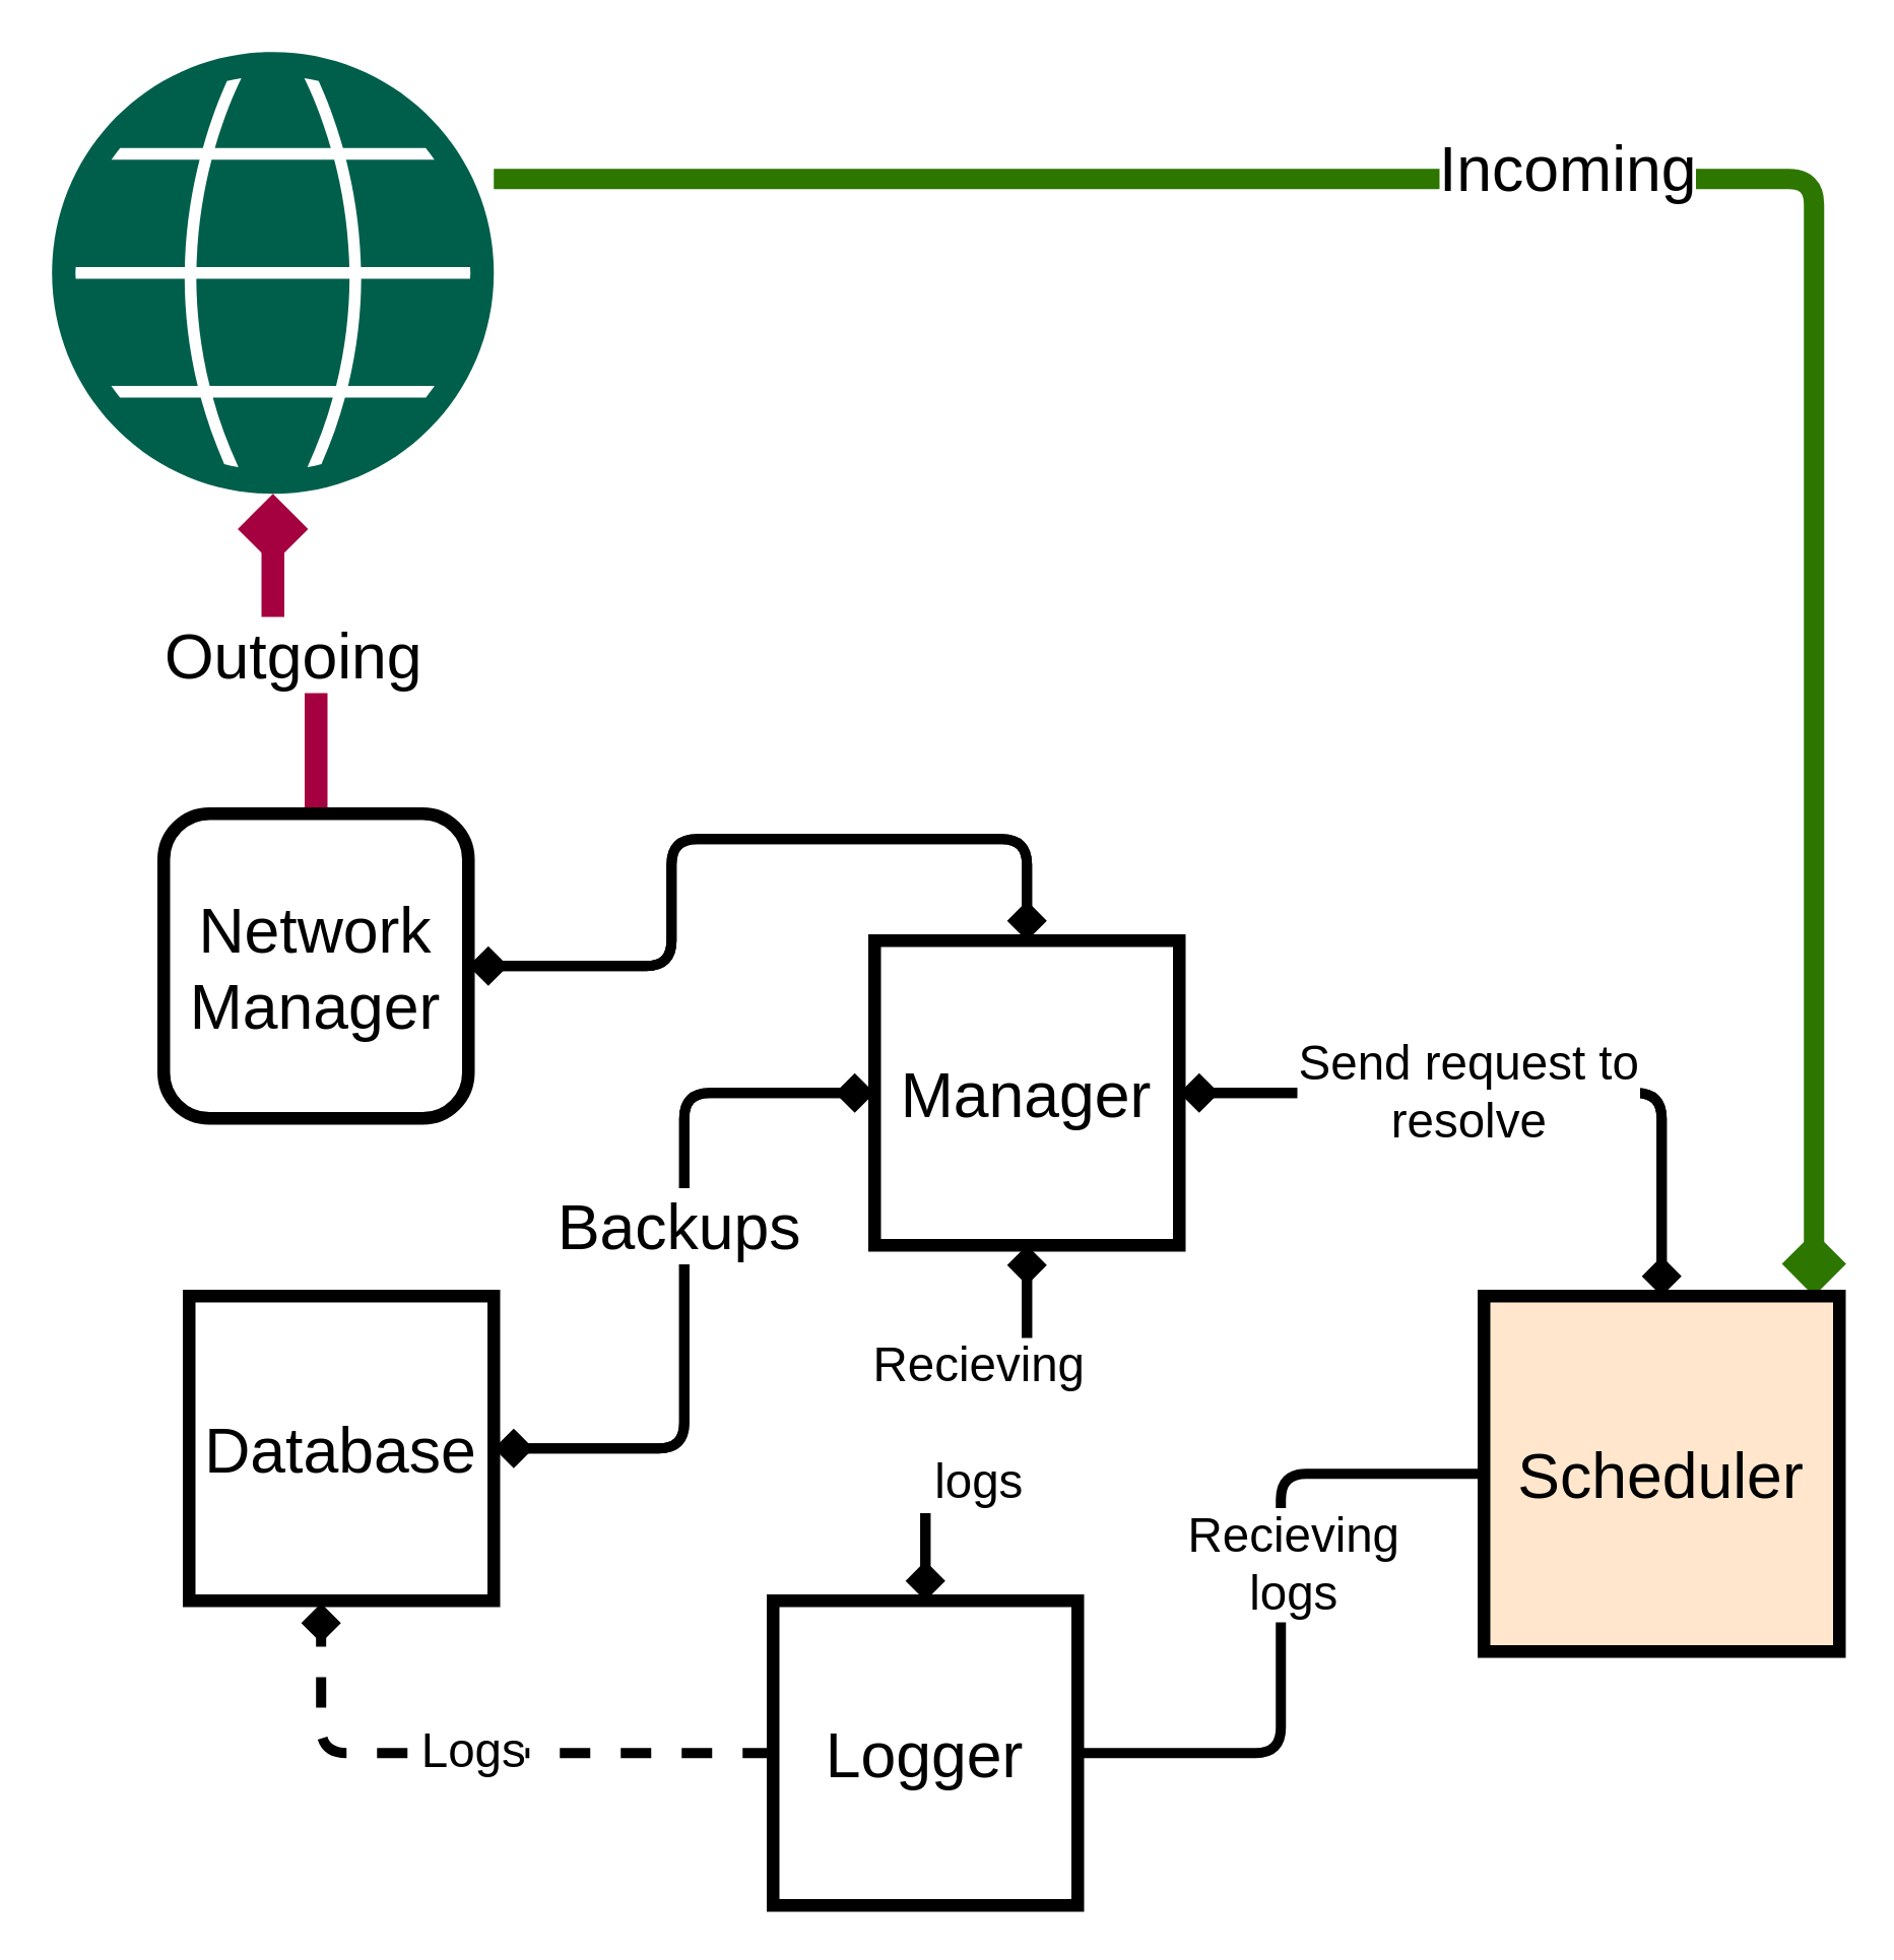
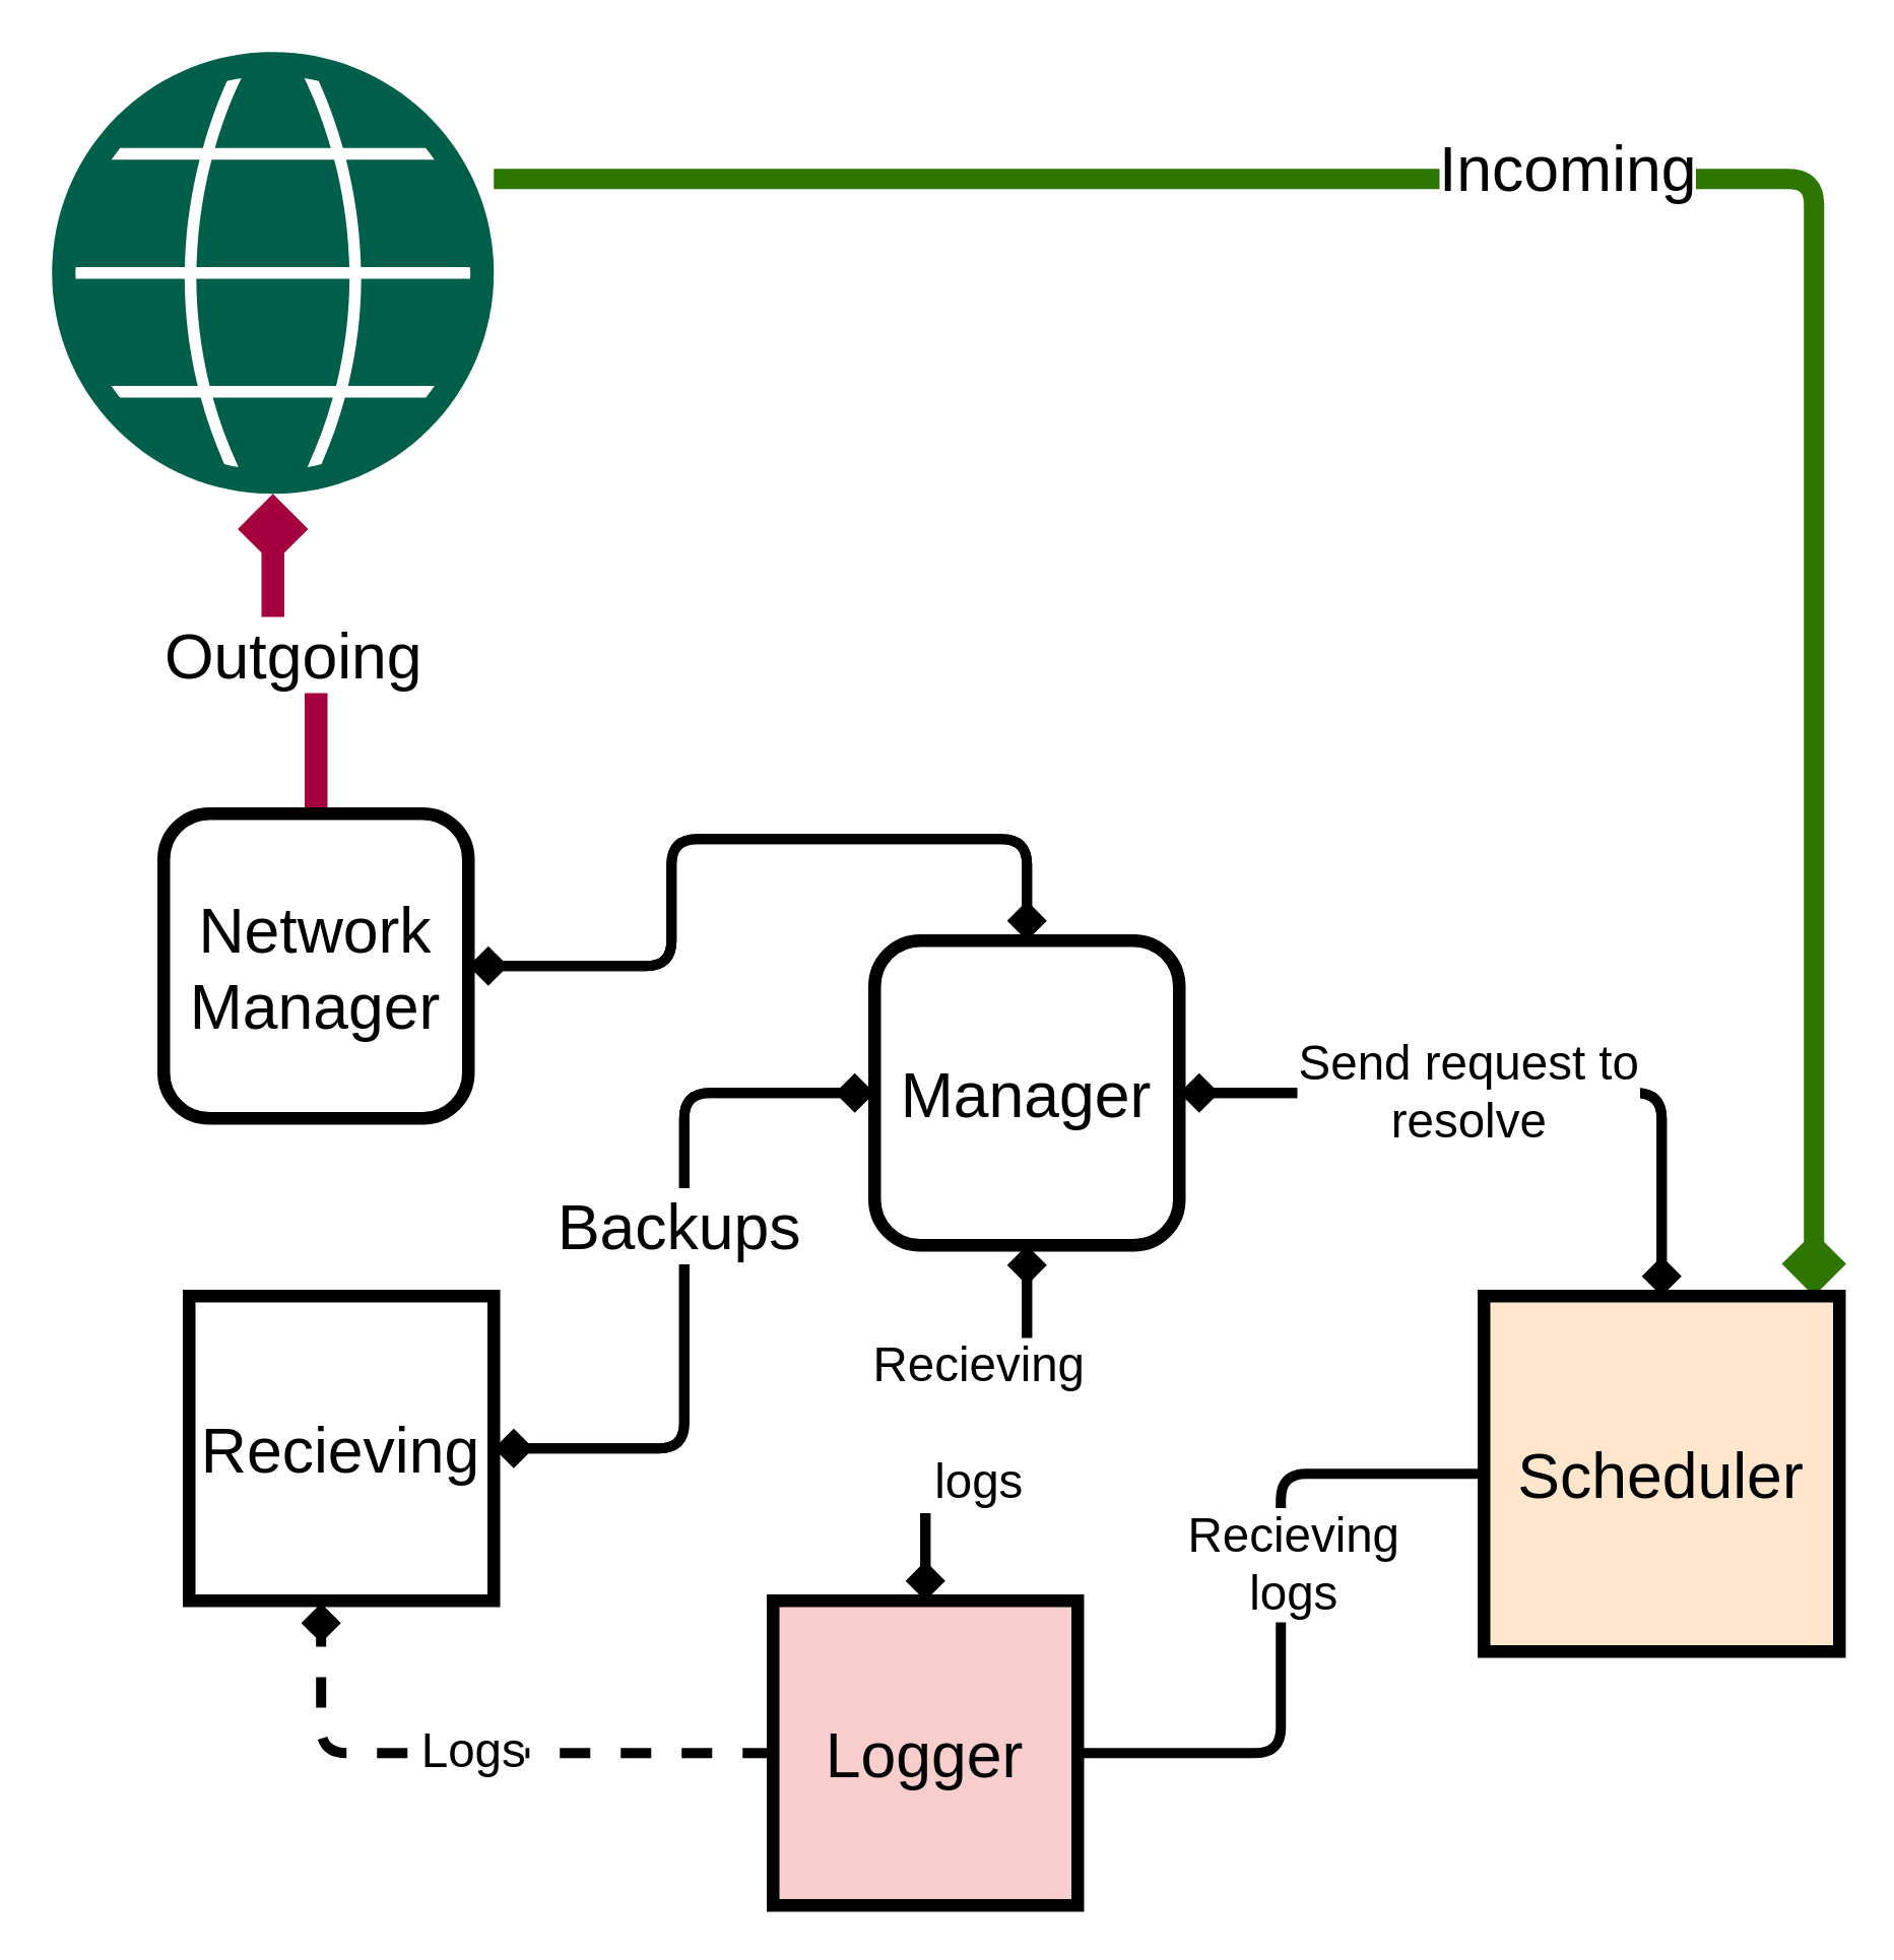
- <mxCell id="9" value="Manager" style="whiteSpace=wrap;html=1;aspect=fixed;fontSize=25;strokeWidth=5;" vertex="1" parent="1"><mxGeometry x="344" y="370" width="120" height="120" as="geometry" /></mxCell>
+ <mxCell id="9" value="Manager" style="whiteSpace=wrap;html=1;aspect=fixed;fontSize=25;strokeWidth=5;rounded=1;" vertex="1" parent="1"><mxGeometry x="344" y="370" width="120" height="120" as="geometry" /></mxCell>
- <mxCell id="3" value="Database" style="whiteSpace=wrap;html=1;aspect=fixed;fontSize=25;strokeWidth=5;" vertex="1" parent="1"><mxGeometry x="74" y="510" width="120" height="120" as="geometry" /></mxCell>
+ <mxCell id="3" value="Recieving" style="whiteSpace=wrap;html=1;aspect=fixed;fontSize=25;strokeWidth=5;" vertex="1" parent="1"><mxGeometry x="74" y="510" width="120" height="120" as="geometry" /></mxCell>
- <mxCell id="21" value="Logger" style="whiteSpace=wrap;html=1;aspect=fixed;fontSize=25;strokeWidth=5;" vertex="1" parent="1"><mxGeometry x="304" y="630" width="120" height="120" as="geometry" /></mxCell>
+ <mxCell id="21" value="Logger" style="whiteSpace=wrap;html=1;aspect=fixed;fontSize=25;strokeWidth=5;fillColor=#f8cecc;" vertex="1" parent="1"><mxGeometry x="304" y="630" width="120" height="120" as="geometry" /></mxCell>
